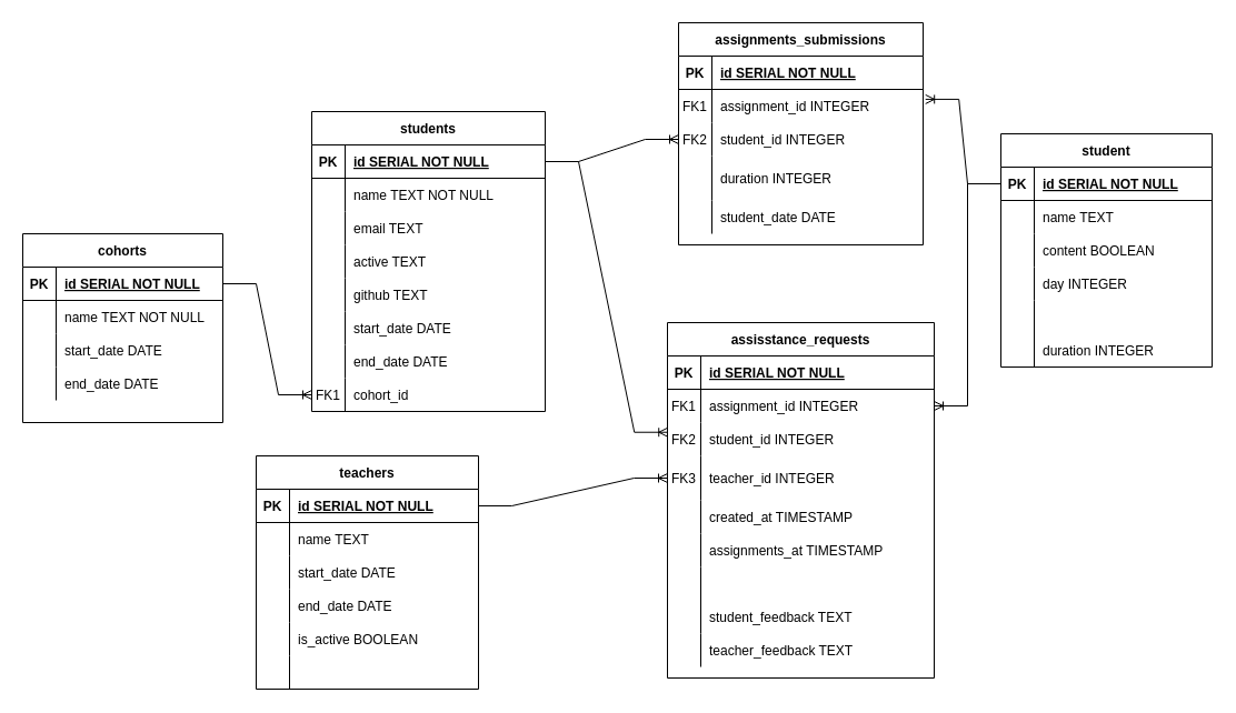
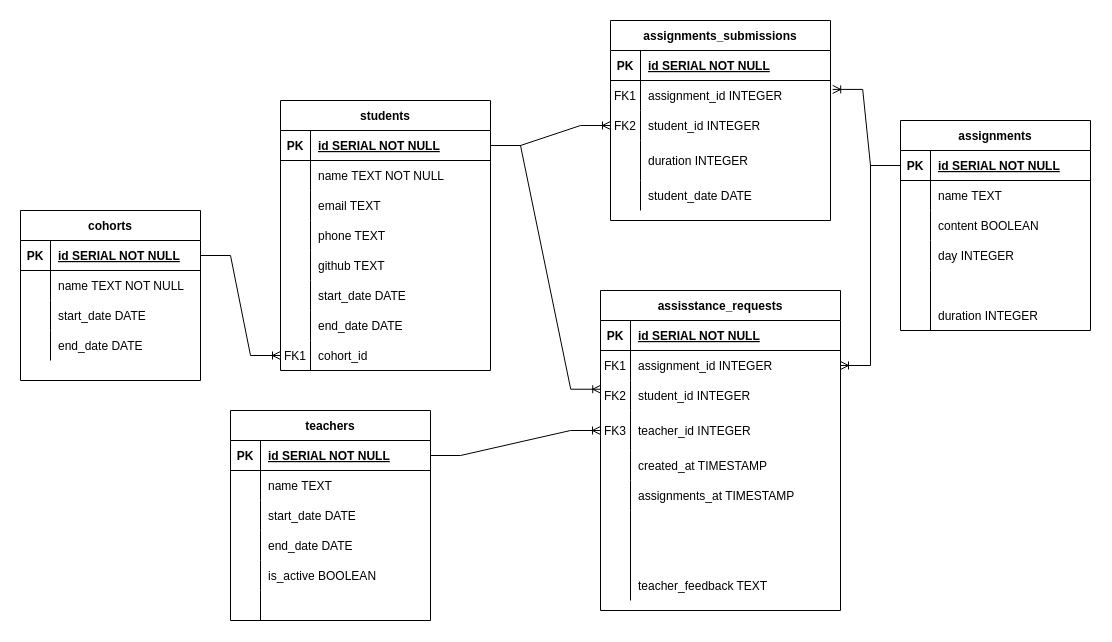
- <mxCell id="89" value="student" style="shape=table;startSize=30;container=1;collapsible=1;childLayout=tableLayout;fixedRows=1;rowLines=0;fontStyle=1;align=center;resizeLast=1;" vertex="1" parent="1"><mxGeometry x="900" y="120" width="190" height="210" as="geometry" /></mxCell>
+ <mxCell id="89" value="assignments" style="shape=table;startSize=30;container=1;collapsible=1;childLayout=tableLayout;fixedRows=1;rowLines=0;fontStyle=1;align=center;resizeLast=1;" vertex="1" parent="1"><mxGeometry x="900" y="120" width="190" height="210" as="geometry" /></mxCell>
- <mxCell id="60" value="active TEXT" style="shape=partialRectangle;overflow=hidden;connectable=0;fillColor=none;top=0;left=0;bottom=0;right=0;align=left;spacingLeft=6;" vertex="1" parent="58"><mxGeometry x="30" width="180" height="30" as="geometry"><mxRectangle width="180" height="30" as="alternateBounds" /></mxGeometry></mxCell>
+ <mxCell id="60" value="phone TEXT" style="shape=partialRectangle;overflow=hidden;connectable=0;fillColor=none;top=0;left=0;bottom=0;right=0;align=left;spacingLeft=6;" vertex="1" parent="58"><mxGeometry x="30" width="180" height="30" as="geometry"><mxRectangle width="180" height="30" as="alternateBounds" /></mxGeometry></mxCell>
- <mxCell id="25" value="student_feedback TEXT" style="shape=partialRectangle;overflow=hidden;connectable=0;fillColor=none;top=0;left=0;bottom=0;right=0;align=left;spacingLeft=6;" vertex="1" parent="23"><mxGeometry x="30" width="210" height="30" as="geometry"><mxRectangle width="210" height="30" as="alternateBounds" /></mxGeometry></mxCell>
